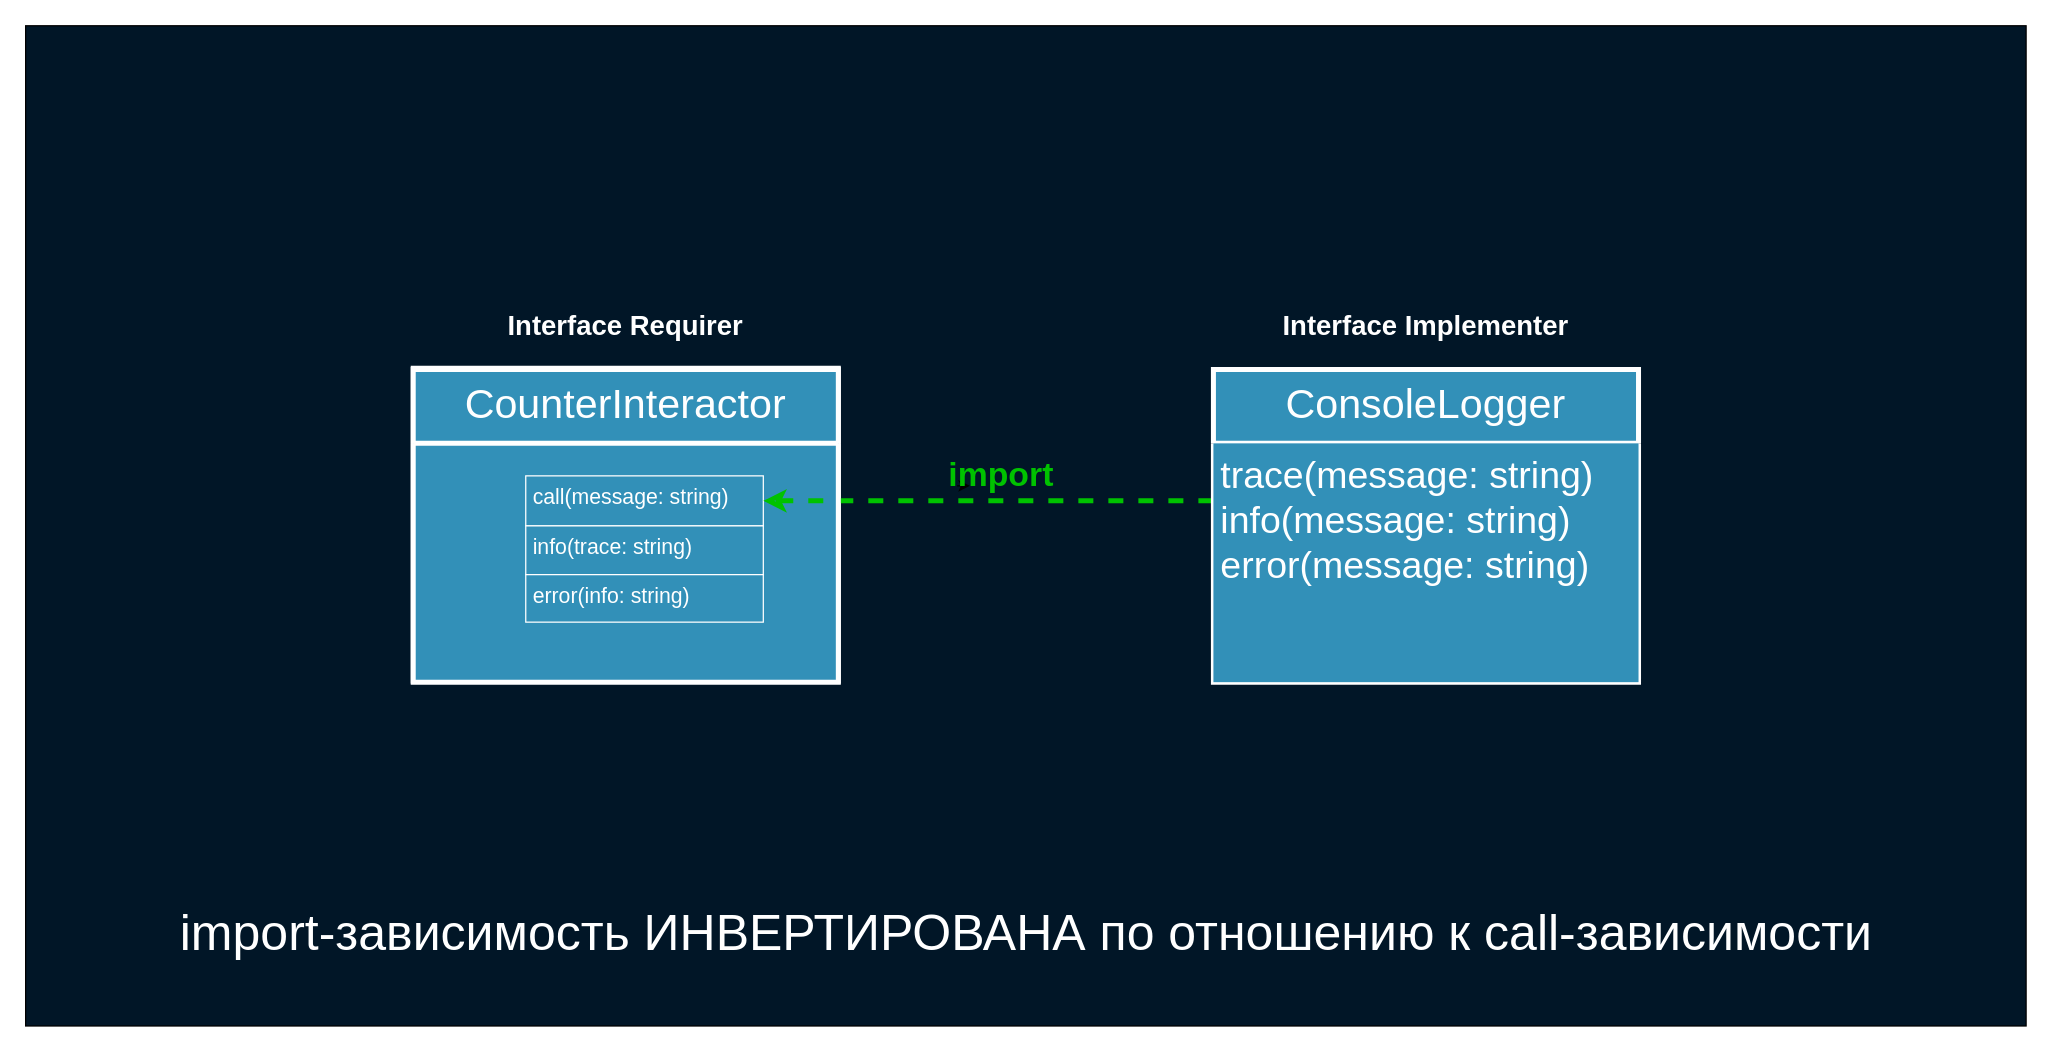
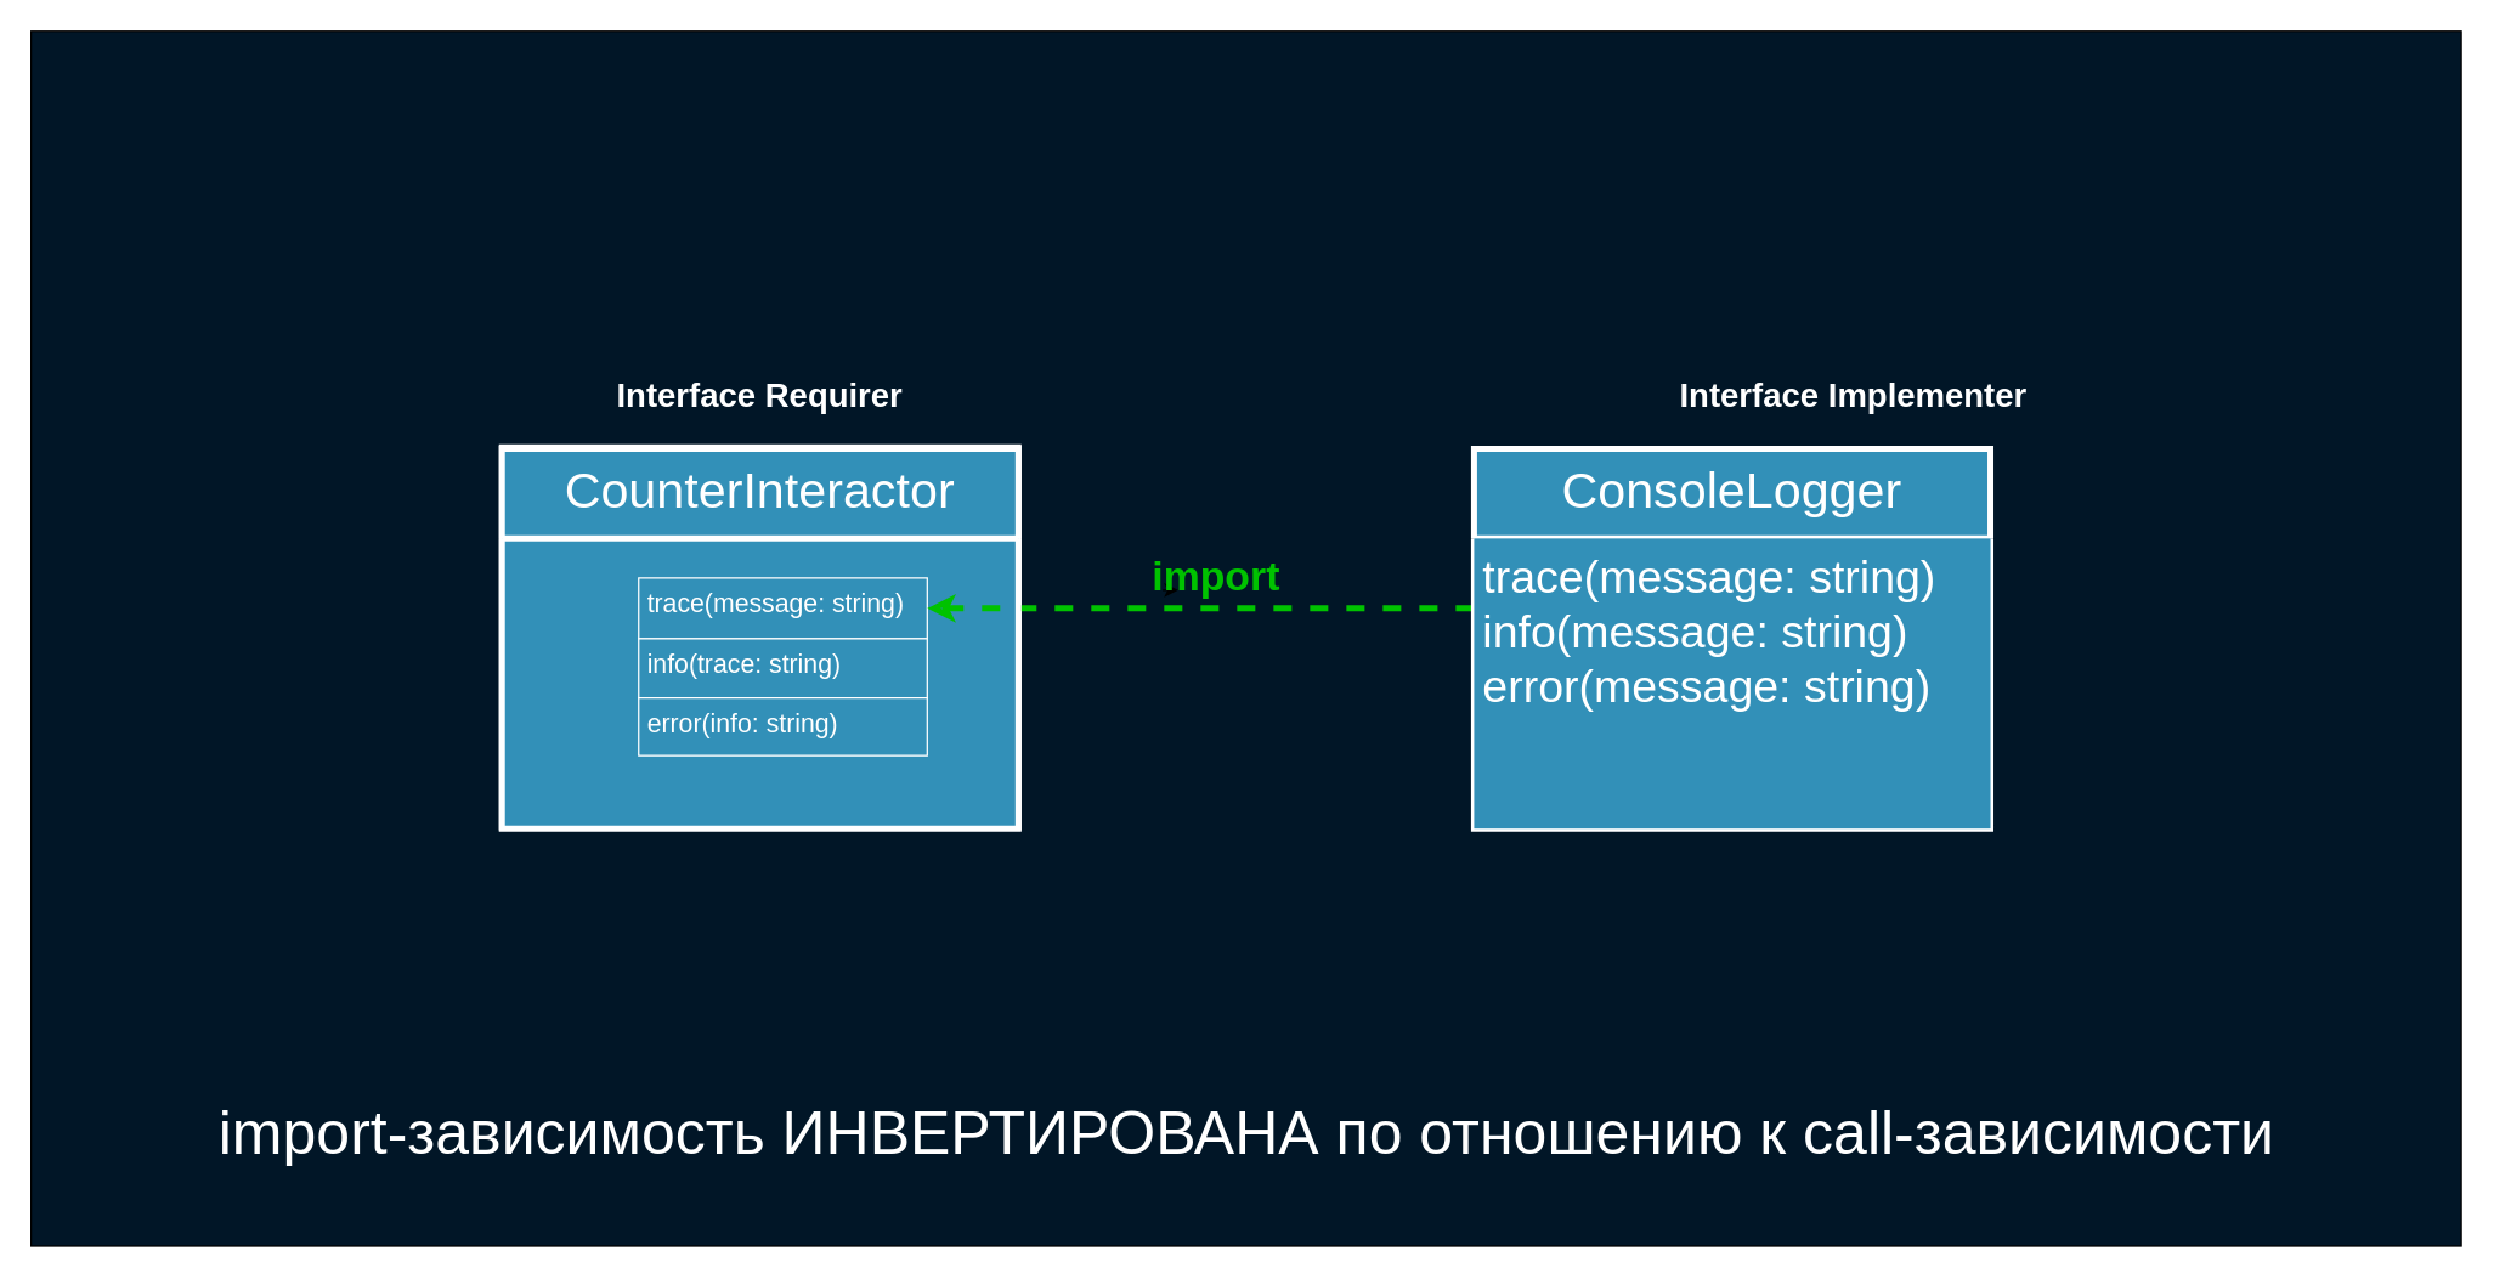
- <mxCell id="13" value="Interface Implementer" style="text;align=center;fontStyle=1;verticalAlign=middle;spacingLeft=3;spacingRight=3;strokeColor=none;rotatable=0;points=[[0,0.5],[1,0.5]];portConstraint=eastwest;labelBackgroundColor=none;fillColor=none;fontSize=22;fontColor=#FFFFFF;strokeWidth=4;" parent="1" vertex="1"><mxGeometry x="970" y="230" width="340" height="56" as="geometry" /></mxCell>
+ <mxCell id="13" value="Interface Implementer" style="text;align=center;fontStyle=1;verticalAlign=middle;spacingLeft=3;spacingRight=3;strokeColor=none;rotatable=0;points=[[0,0.5],[1,0.5]];portConstraint=eastwest;labelBackgroundColor=none;fillColor=none;fontSize=22;fontColor=#FFFFFF;strokeWidth=4;" parent="1" vertex="1"><mxGeometry x="1050" y="230" width="340" height="56" as="geometry" /></mxCell>
- <mxCell id="6" value="call(message: string)" style="text;strokeColor=#FFFFFF;fillColor=#3290B8;align=left;verticalAlign=top;spacingLeft=4;spacingRight=4;overflow=hidden;rotatable=0;points=[[0,0.5],[1,0.5]];portConstraint=eastwest;fontColor=#FFFFFF;fontSize=17;labelBackgroundColor=none;" parent="3" vertex="1"><mxGeometry x="90" y="86" width="190" height="40" as="geometry" /></mxCell>
+ <mxCell id="6" value="trace(message: string)" style="text;strokeColor=#FFFFFF;fillColor=#3290B8;align=left;verticalAlign=top;spacingLeft=4;spacingRight=4;overflow=hidden;rotatable=0;points=[[0,0.5],[1,0.5]];portConstraint=eastwest;fontColor=#FFFFFF;fontSize=17;labelBackgroundColor=none;" parent="3" vertex="1"><mxGeometry x="90" y="86" width="190" height="40" as="geometry" /></mxCell>
